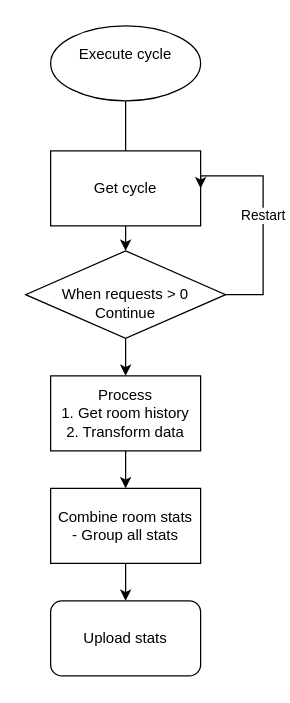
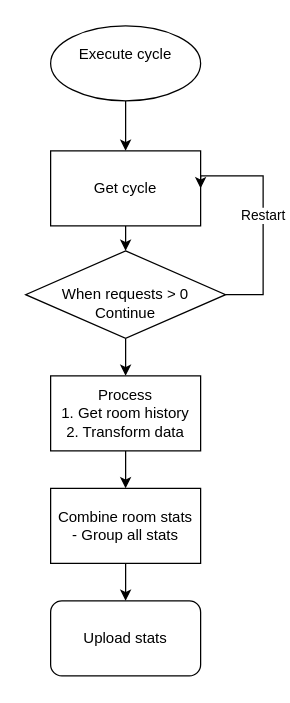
- <mxCell id="2" style="edgeStyle=orthogonalEdgeStyle;rounded=0;orthogonalLoop=1;jettySize=auto;html=1;endArrow=none;" edge="1" parent="1" source="3" target="5"><mxGeometry relative="1" as="geometry" /></mxCell>
+ <mxCell id="2" style="edgeStyle=orthogonalEdgeStyle;rounded=0;orthogonalLoop=1;jettySize=auto;html=1;" edge="1" parent="1" source="3" target="5"><mxGeometry relative="1" as="geometry" /></mxCell>
